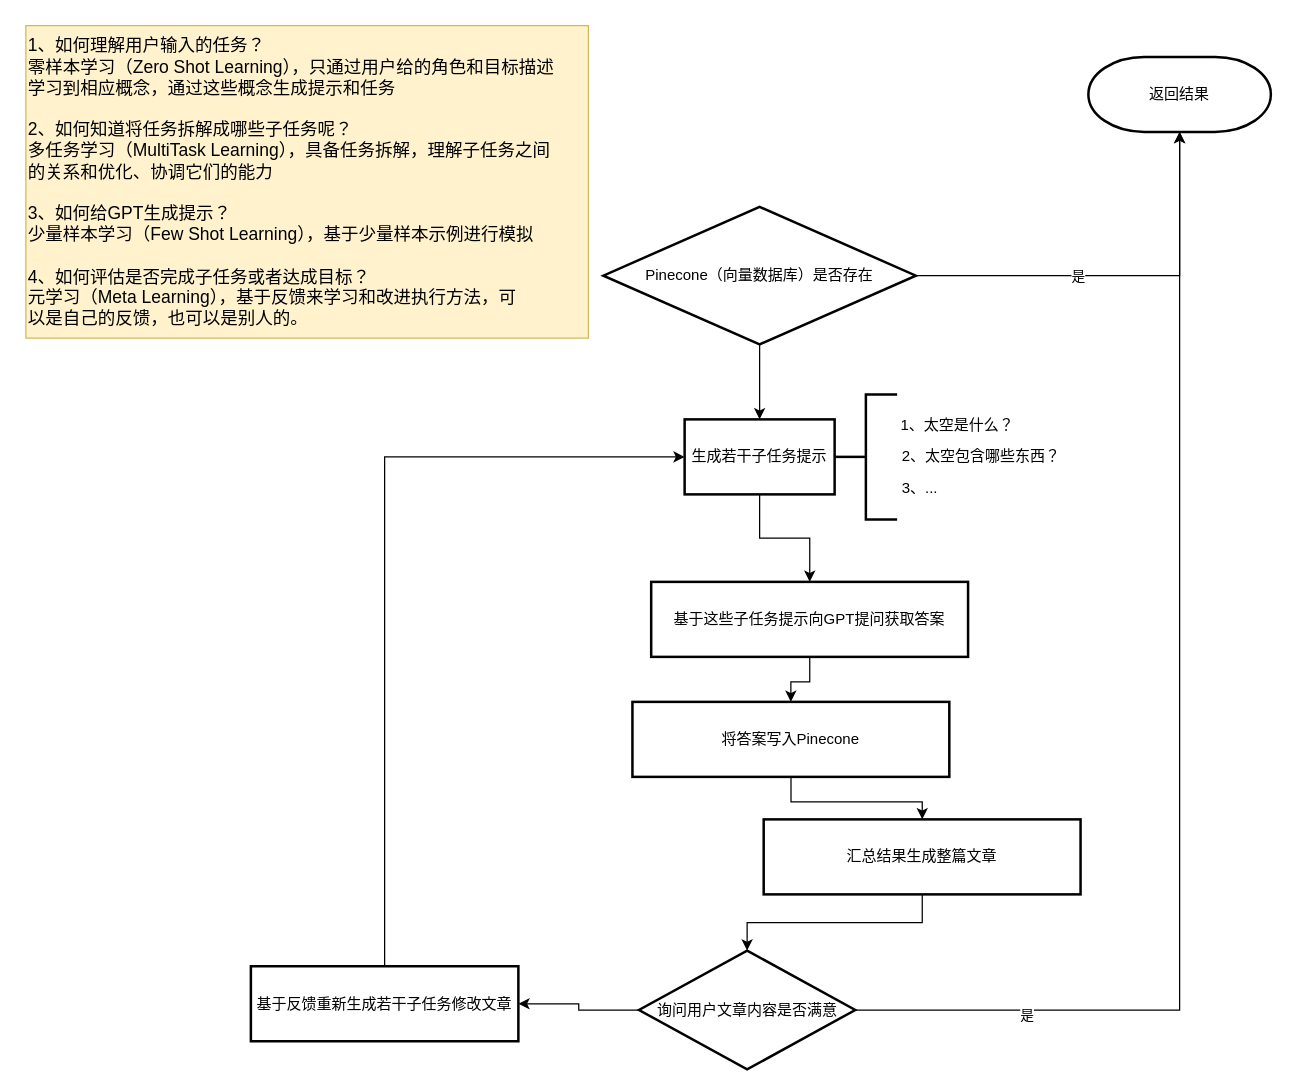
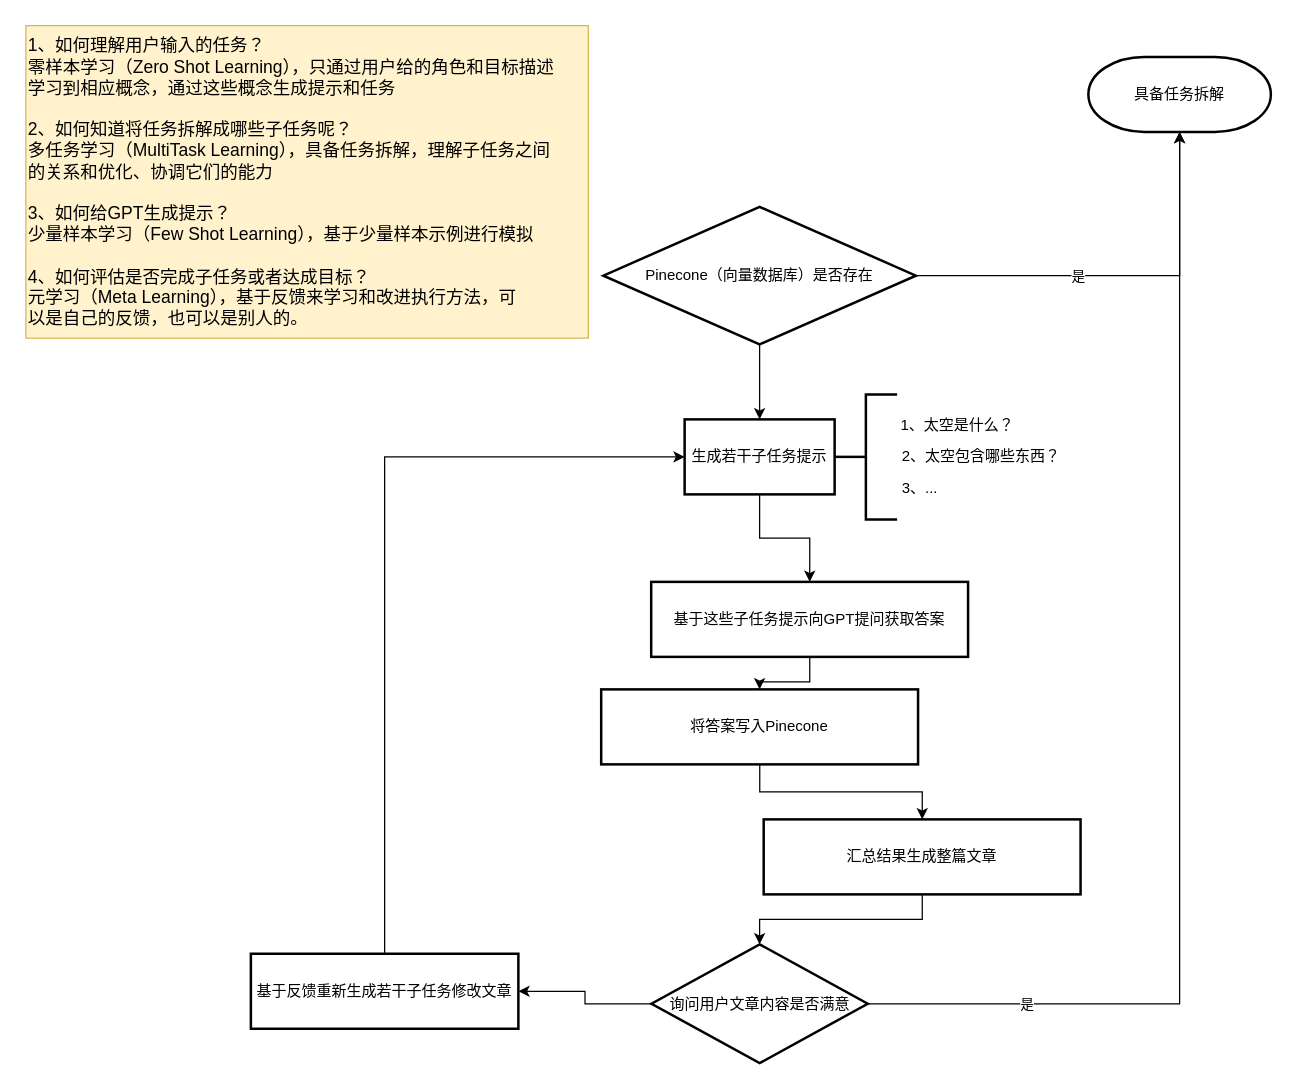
- <mxCell id="6" value="返回结果" style="strokeWidth=2;html=1;shape=mxgraph.flowchart.terminator;whiteSpace=wrap;" vertex="1" parent="1"><mxGeometry x="870" y="45" width="146" height="60" as="geometry" /></mxCell>
+ <mxCell id="6" value="具备任务拆解" style="strokeWidth=2;html=1;shape=mxgraph.flowchart.terminator;whiteSpace=wrap;" vertex="1" parent="1"><mxGeometry x="870" y="45" width="146" height="60" as="geometry" /></mxCell>
- <mxCell id="23" value="将答案写入Pinecone" style="whiteSpace=wrap;html=1;strokeWidth=2;" vertex="1" parent="1"><mxGeometry x="505.25" y="561" width="253.5" height="60" as="geometry" /></mxCell>
+ <mxCell id="23" value="将答案写入Pinecone" style="whiteSpace=wrap;html=1;strokeWidth=2;" vertex="1" parent="1"><mxGeometry x="480.25" y="551" width="253.5" height="60" as="geometry" /></mxCell>
- <mxCell id="20" value="基于反馈重新生成若干子任务修改文章" style="whiteSpace=wrap;html=1;strokeWidth=2;" vertex="1" parent="1"><mxGeometry x="200" y="772.5" width="214" height="60" as="geometry" /></mxCell>
+ <mxCell id="20" value="基于反馈重新生成若干子任务修改文章" style="whiteSpace=wrap;html=1;strokeWidth=2;" vertex="1" parent="1"><mxGeometry x="200" y="762.5" width="214" height="60" as="geometry" /></mxCell>
- <mxCell id="18" value="询问用户文章内容是否满意" style="rhombus;whiteSpace=wrap;html=1;strokeWidth=2;" vertex="1" parent="1"><mxGeometry x="510.5" y="760" width="173" height="95" as="geometry" /></mxCell>
+ <mxCell id="18" value="询问用户文章内容是否满意" style="rhombus;whiteSpace=wrap;html=1;strokeWidth=2;" vertex="1" parent="1"><mxGeometry x="520.5" y="755" width="173" height="95" as="geometry" /></mxCell>
